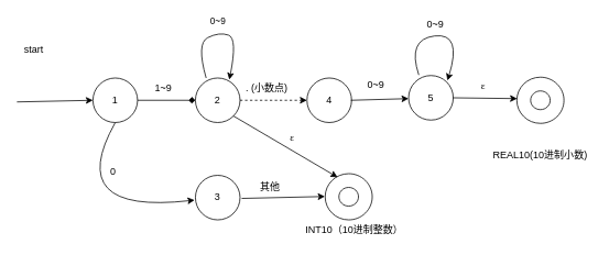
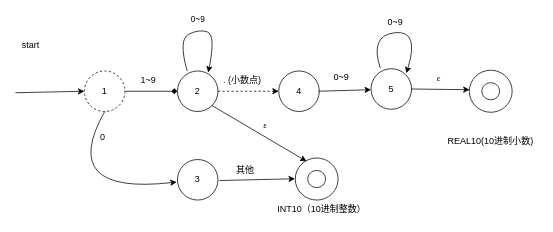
- <mxCell id="2" value="1" style="ellipse;whiteSpace=wrap;html=1;aspect=fixed;" vertex="1" parent="1"><mxGeometry x="112" y="94" width="54" height="54" as="geometry" /></mxCell>
+ <mxCell id="2" value="1" style="ellipse;whiteSpace=wrap;html=1;aspect=fixed;dashed=1;" vertex="1" parent="1"><mxGeometry x="112" y="94" width="54" height="54" as="geometry" /></mxCell>
- <mxCell id="28" value="0" style="text;html=1;align=center;verticalAlign=middle;resizable=0;points=[];autosize=1;strokeColor=none;fillColor=none;" vertex="1" parent="1"><mxGeometry x="127" y="199" width="17" height="18" as="geometry" /></mxCell>
+ <mxCell id="28" value="0" style="text;html=1;align=center;verticalAlign=middle;resizable=0;points=[];autosize=1;strokeColor=none;fillColor=none;" vertex="1" parent="1"><mxGeometry x="127" y="174" width="17" height="18" as="geometry" /></mxCell>
